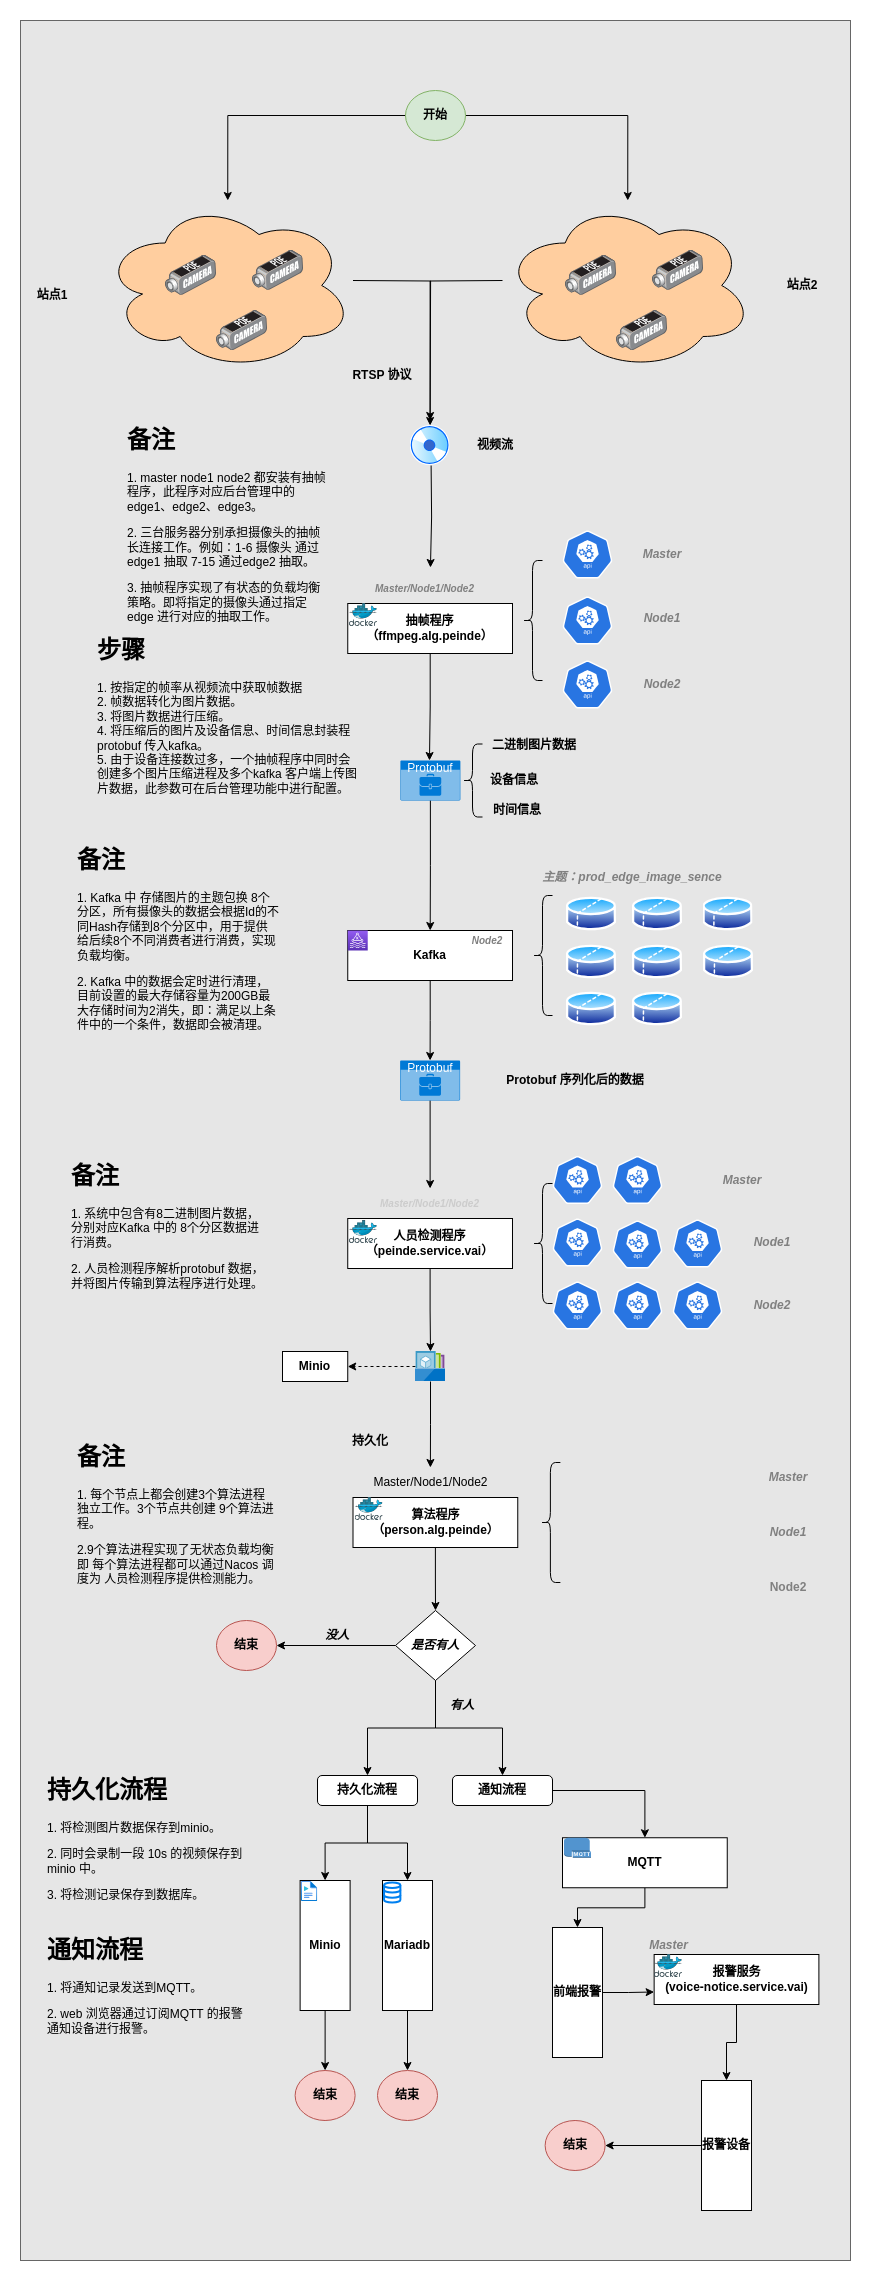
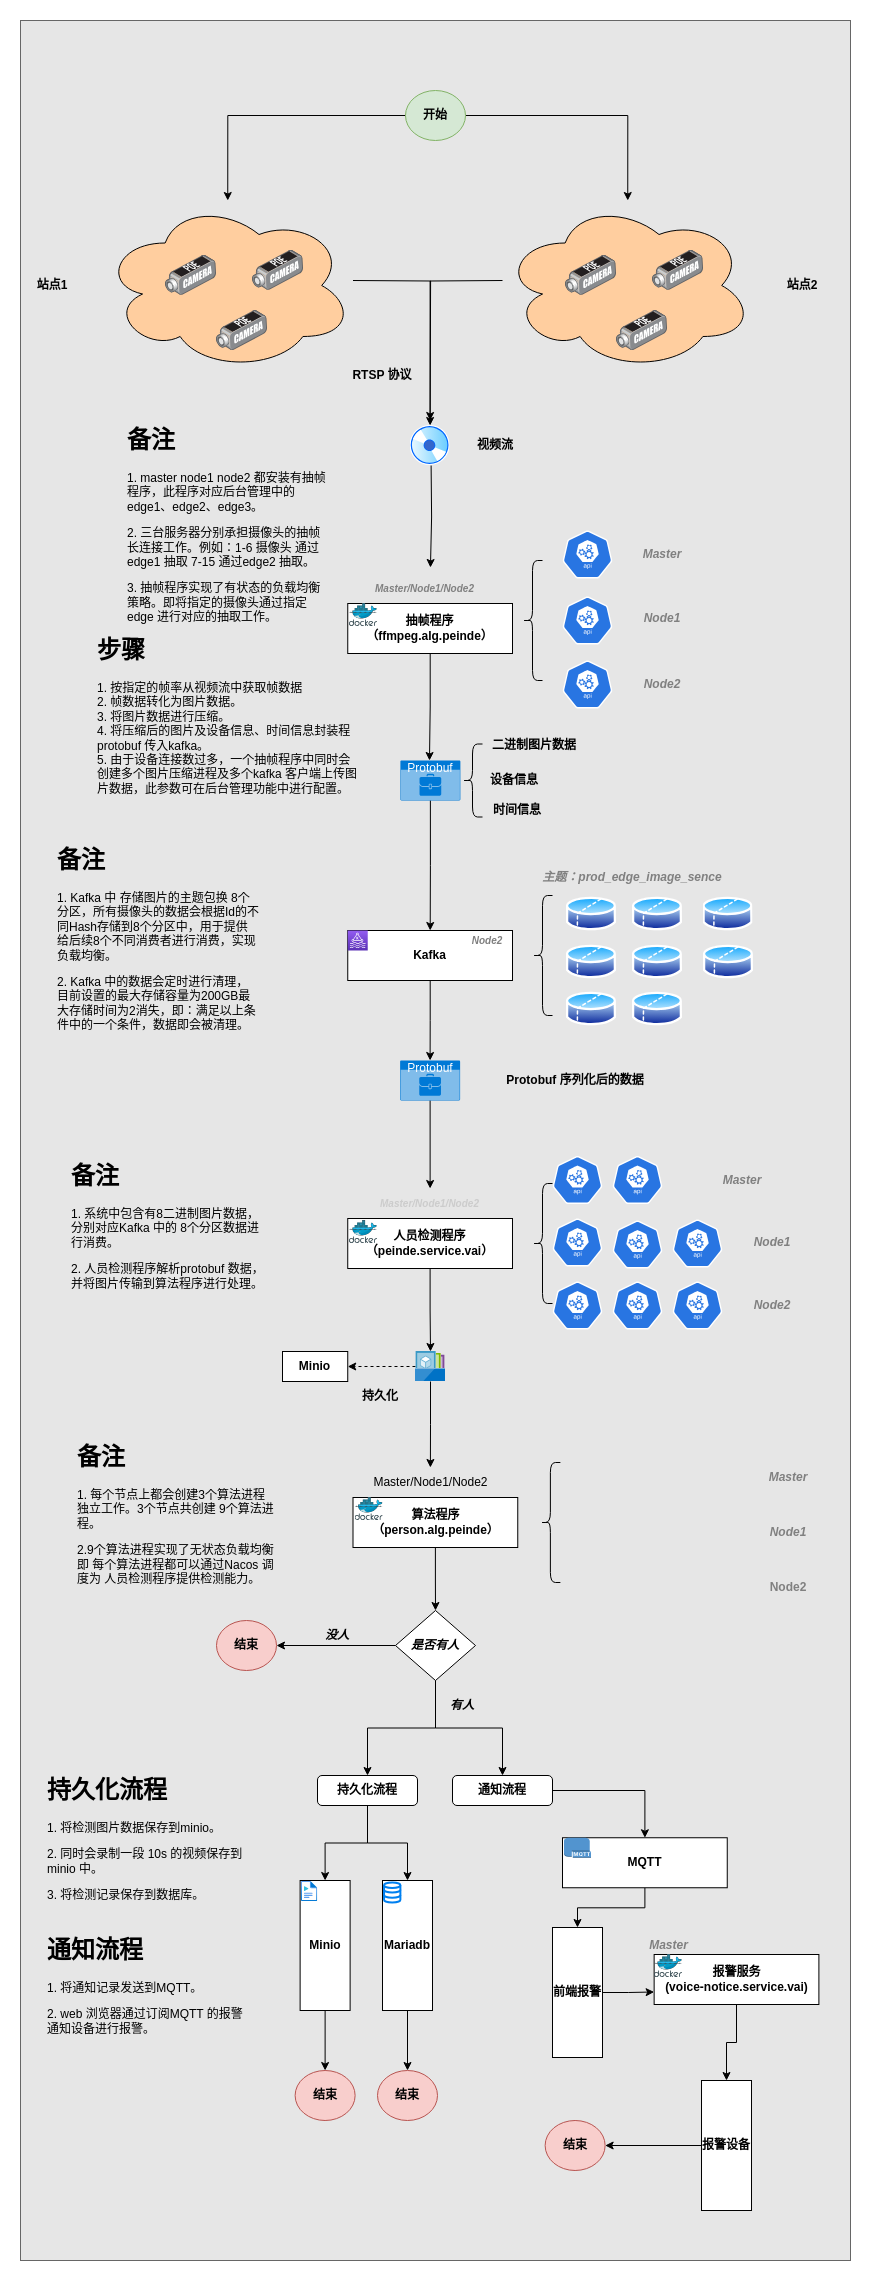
- <mxCell id="20" value="站点1" style="text;html=1;strokeColor=none;fillColor=none;align=center;verticalAlign=middle;whiteSpace=wrap;rounded=0;fontStyle=1" vertex="1" parent="1"><mxGeometry x="22" y="280" width="60" height="30" as="geometry" /></mxCell>
+ <mxCell id="20" value="站点1" style="text;html=1;strokeColor=none;fillColor=none;align=center;verticalAlign=middle;whiteSpace=wrap;rounded=0;fontStyle=1" vertex="1" parent="1"><mxGeometry x="22" y="270" width="60" height="30" as="geometry" /></mxCell>
- <mxCell id="42" value="&lt;h1&gt;备注&lt;/h1&gt;&lt;p&gt;1. Kafka 中 存储图片的主题包换 8个分区，所有摄像头的数据会根据Id的不同Hash存储到8个分区中，用于提供给后续8个不同消费者进行消费，实现负载均衡。&lt;/p&gt;&lt;p&gt;2. Kafka 中的数据会定时进行清理，目前设置的最大存储容量为200GB最大存储时间为2消失，即：满足以上条件中的一个条件，数据即会被清理。&lt;/p&gt;" style="text;html=1;strokeColor=none;fillColor=none;spacing=5;spacingTop=-20;whiteSpace=wrap;overflow=hidden;rounded=0;" vertex="1" parent="1"><mxGeometry x="72" y="840" width="210" height="230" as="geometry" /></mxCell>
+ <mxCell id="42" value="&lt;h1&gt;备注&lt;/h1&gt;&lt;p&gt;1. Kafka 中 存储图片的主题包换 8个分区，所有摄像头的数据会根据Id的不同Hash存储到8个分区中，用于提供给后续8个不同消费者进行消费，实现负载均衡。&lt;/p&gt;&lt;p&gt;2. Kafka 中的数据会定时进行清理，目前设置的最大存储容量为200GB最大存储时间为2消失，即：满足以上条件中的一个条件，数据即会被清理。&lt;/p&gt;" style="text;html=1;strokeColor=none;fillColor=none;spacing=5;spacingTop=-20;whiteSpace=wrap;overflow=hidden;rounded=0;" vertex="1" parent="1"><mxGeometry x="52" y="840" width="210" height="230" as="geometry" /></mxCell>
- <mxCell id="71" value="持久化" style="text;html=1;strokeColor=none;fillColor=none;align=center;verticalAlign=middle;whiteSpace=wrap;rounded=0;fontStyle=1" vertex="1" parent="1"><mxGeometry x="339.62" y="1426" width="60" height="30" as="geometry" /></mxCell>
+ <mxCell id="71" value="持久化" style="text;html=1;strokeColor=none;fillColor=none;align=center;verticalAlign=middle;whiteSpace=wrap;rounded=0;fontStyle=1" vertex="1" parent="1"><mxGeometry x="349.62" y="1381" width="60" height="30" as="geometry" /></mxCell>
